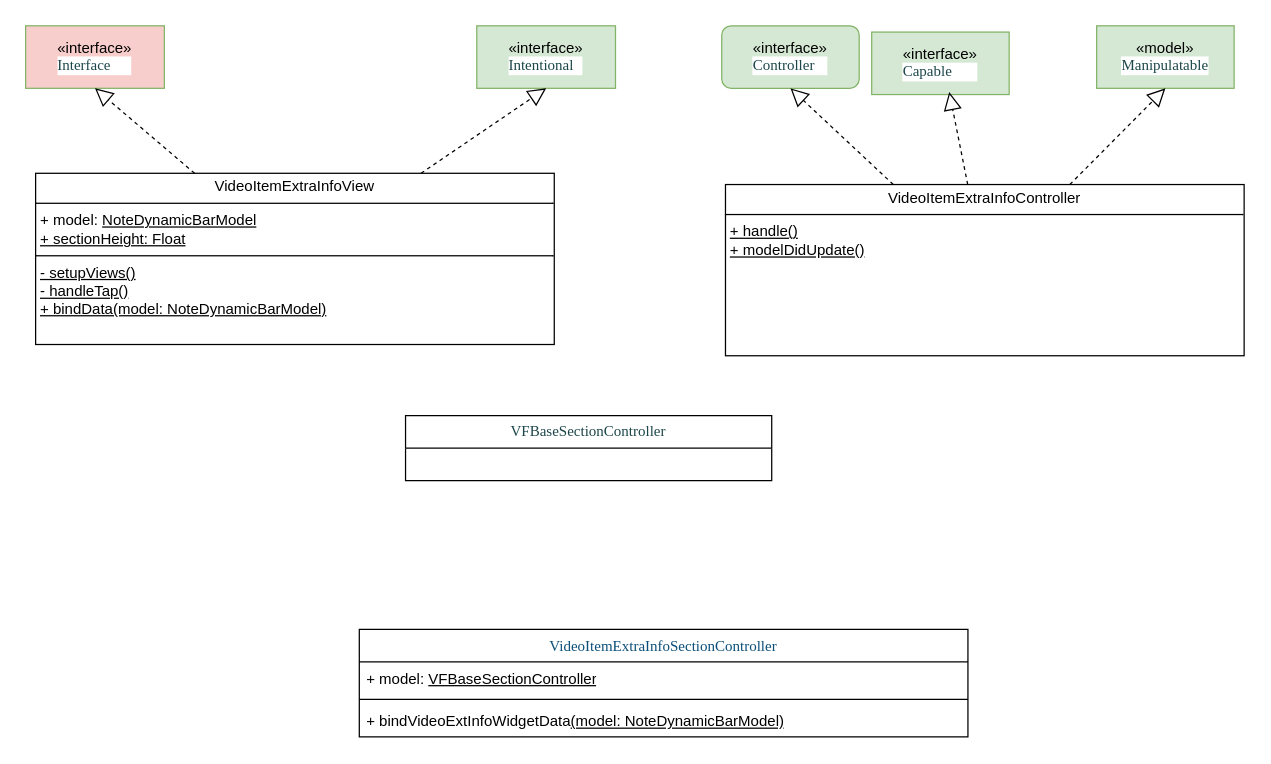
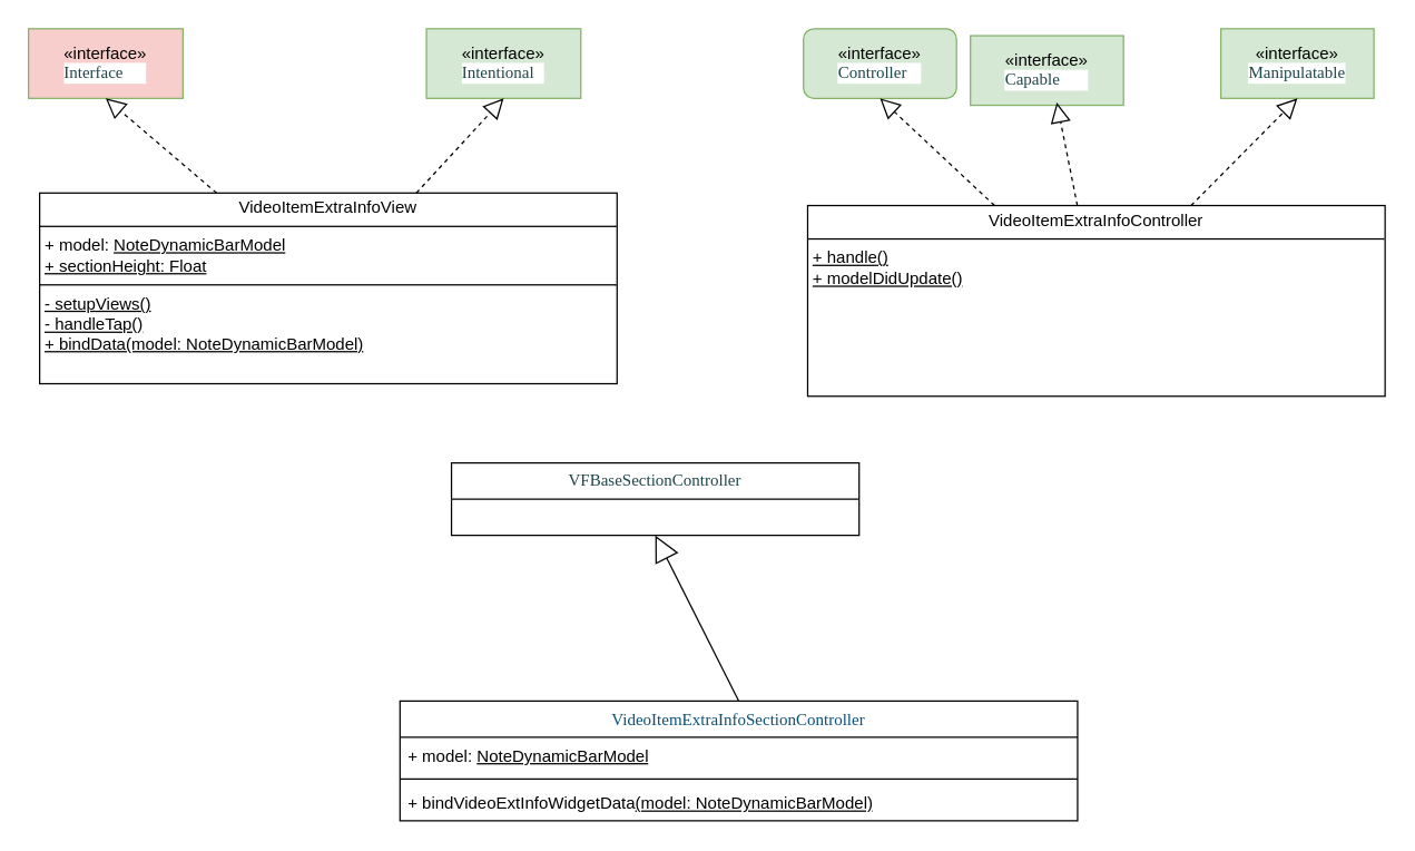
- <mxCell id="3" value="«interface»&lt;br&gt;&lt;p style=&quot;margin: 0px; font-variant-numeric: normal; font-variant-east-asian: normal; font-stretch: normal; line-height: normal; font-family: Menlo; color: rgb(28, 70, 74); background-color: rgb(255, 255, 255); text-align: start;&quot; class=&quot;p1&quot;&gt;Intentional&lt;/p&gt;" style="html=1;whiteSpace=wrap;fillColor=#d5e8d4;strokeColor=#82b366;" vertex="1" parent="1"><mxGeometry x="381" y="20" width="111" height="50" as="geometry" /></mxCell>
+ <mxCell id="3" value="«interface»&lt;br&gt;&lt;p style=&quot;margin: 0px; font-variant-numeric: normal; font-variant-east-asian: normal; font-stretch: normal; line-height: normal; font-family: Menlo; color: rgb(28, 70, 74); background-color: rgb(255, 255, 255); text-align: start;&quot; class=&quot;p1&quot;&gt;Intentional&lt;/p&gt;" style="html=1;whiteSpace=wrap;fillColor=#d5e8d4;strokeColor=#82b366;" vertex="1" parent="1"><mxGeometry x="306" y="20" width="111" height="50" as="geometry" /></mxCell>
- <mxCell id="9" value="«model»&lt;br&gt;&lt;p style=&quot;margin: 0px; font-variant-numeric: normal; font-variant-east-asian: normal; font-stretch: normal; line-height: normal; font-family: Menlo; color: rgb(28, 70, 74); background-color: rgb(255, 255, 255); text-align: start;&quot; class=&quot;p1&quot;&gt;Manipulatable&lt;/p&gt;" style="html=1;whiteSpace=wrap;fillColor=#d5e8d4;strokeColor=#82b366;" vertex="1" parent="1"><mxGeometry x="877" y="20" width="110" height="50" as="geometry" /></mxCell>
+ <mxCell id="9" value="«interface»&lt;br&gt;&lt;p style=&quot;margin: 0px; font-variant-numeric: normal; font-variant-east-asian: normal; font-stretch: normal; line-height: normal; font-family: Menlo; color: rgb(28, 70, 74); background-color: rgb(255, 255, 255); text-align: start;&quot; class=&quot;p1&quot;&gt;Manipulatable&lt;/p&gt;" style="html=1;whiteSpace=wrap;fillColor=#d5e8d4;strokeColor=#82b366;" vertex="1" parent="1"><mxGeometry x="877" y="20" width="110" height="50" as="geometry" /></mxCell>
+ <mxCell id="15" value="" style="endArrow=block;endSize=16;endFill=0;html=1;rounded=0;exitX=0.5;exitY=0;exitDx=0;exitDy=0;entryX=0.5;entryY=1;entryDx=0;entryDy=0;" edge="1" parent="1" source="16" target="14"><mxGeometry x="-0.007" width="160" relative="1" as="geometry"><mxPoint x="176" y="464" as="sourcePoint" /><mxPoint x="336" y="464" as="targetPoint" /><mxPoint as="offset" /></mxGeometry></mxCell>
- <mxCell id="17" value="+ model:&amp;nbsp;&lt;span style=&quot;background-color: initial; text-decoration-line: underline; white-space: nowrap;&quot;&gt;VFBaseSectionController&lt;/span&gt;" style="text;strokeColor=none;fillColor=none;align=left;verticalAlign=top;spacingLeft=4;spacingRight=4;overflow=hidden;rotatable=0;points=[[0,0.5],[1,0.5]];portConstraint=eastwest;whiteSpace=wrap;html=1;" vertex="1" parent="16"><mxGeometry y="26" width="487" height="26" as="geometry" /></mxCell>
+ <mxCell id="17" value="+ model:&amp;nbsp;&lt;span style=&quot;background-color: initial; text-decoration-line: underline; white-space: nowrap;&quot;&gt;NoteDynamicBarModel&lt;/span&gt;" style="text;strokeColor=none;fillColor=none;align=left;verticalAlign=top;spacingLeft=4;spacingRight=4;overflow=hidden;rotatable=0;points=[[0,0.5],[1,0.5]];portConstraint=eastwest;whiteSpace=wrap;html=1;" vertex="1" parent="16"><mxGeometry y="26" width="487" height="26" as="geometry" /></mxCell>
